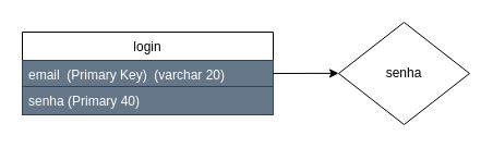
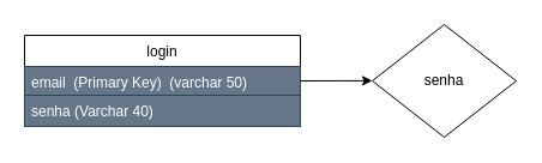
- <mxCell id="3" value="email  (Primary Key)  (varchar 20)" style="text;align=left;verticalAlign=top;spacingLeft=4;spacingRight=4;overflow=hidden;rotatable=0;points=[[0,0.5],[1,0.5]];portConstraint=eastwest;fillColor=#647687;strokeColor=#314354;fontColor=#ffffff;" vertex="1" parent="2"><mxGeometry y="26" width="230" height="24" as="geometry" /></mxCell>
+ <mxCell id="3" value="email  (Primary Key)  (varchar 50)" style="text;align=left;verticalAlign=top;spacingLeft=4;spacingRight=4;overflow=hidden;rotatable=0;points=[[0,0.5],[1,0.5]];portConstraint=eastwest;fillColor=#647687;strokeColor=#314354;fontColor=#ffffff;" vertex="1" parent="2"><mxGeometry y="26" width="230" height="24" as="geometry" /></mxCell>
- <mxCell id="4" value="senha (Primary 40) " style="text;strokeColor=#314354;fillColor=#647687;align=left;verticalAlign=top;spacingLeft=4;spacingRight=4;overflow=hidden;rotatable=0;points=[[0,0.5],[1,0.5]];portConstraint=eastwest;fontColor=#ffffff;" vertex="1" parent="2"><mxGeometry y="50" width="230" height="26" as="geometry" /></mxCell>
+ <mxCell id="4" value="senha (Varchar 40) " style="text;strokeColor=#314354;fillColor=#647687;align=left;verticalAlign=top;spacingLeft=4;spacingRight=4;overflow=hidden;rotatable=0;points=[[0,0.5],[1,0.5]];portConstraint=eastwest;fontColor=#ffffff;" vertex="1" parent="2"><mxGeometry y="50" width="230" height="26" as="geometry" /></mxCell>
